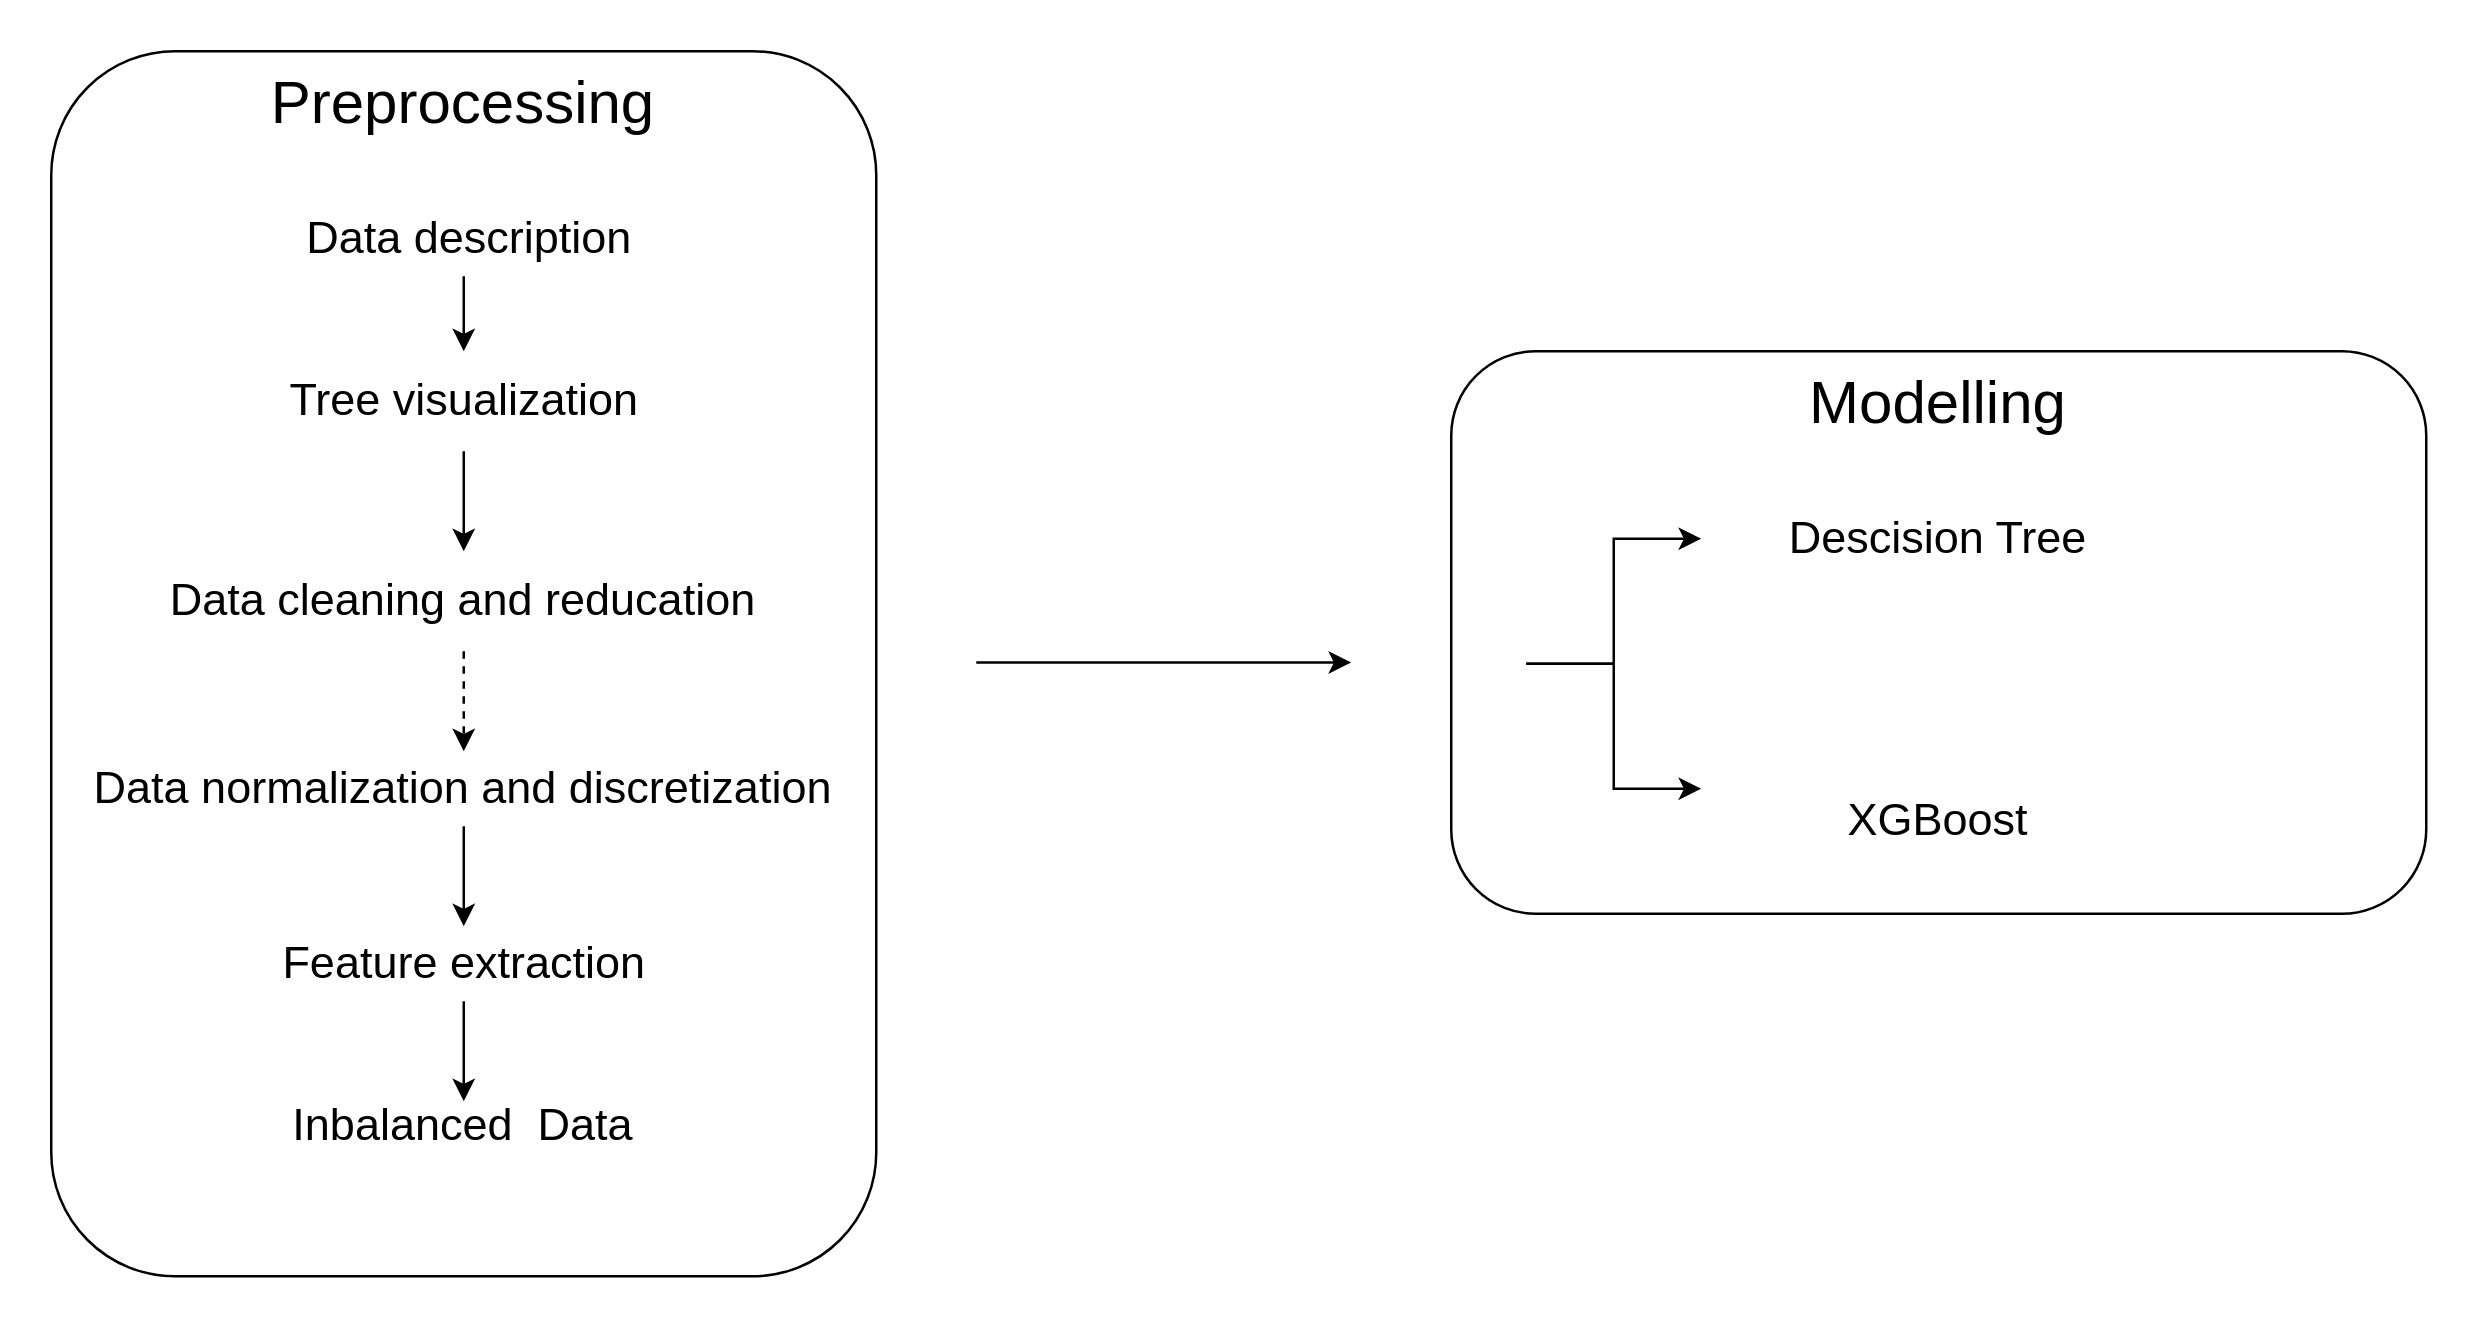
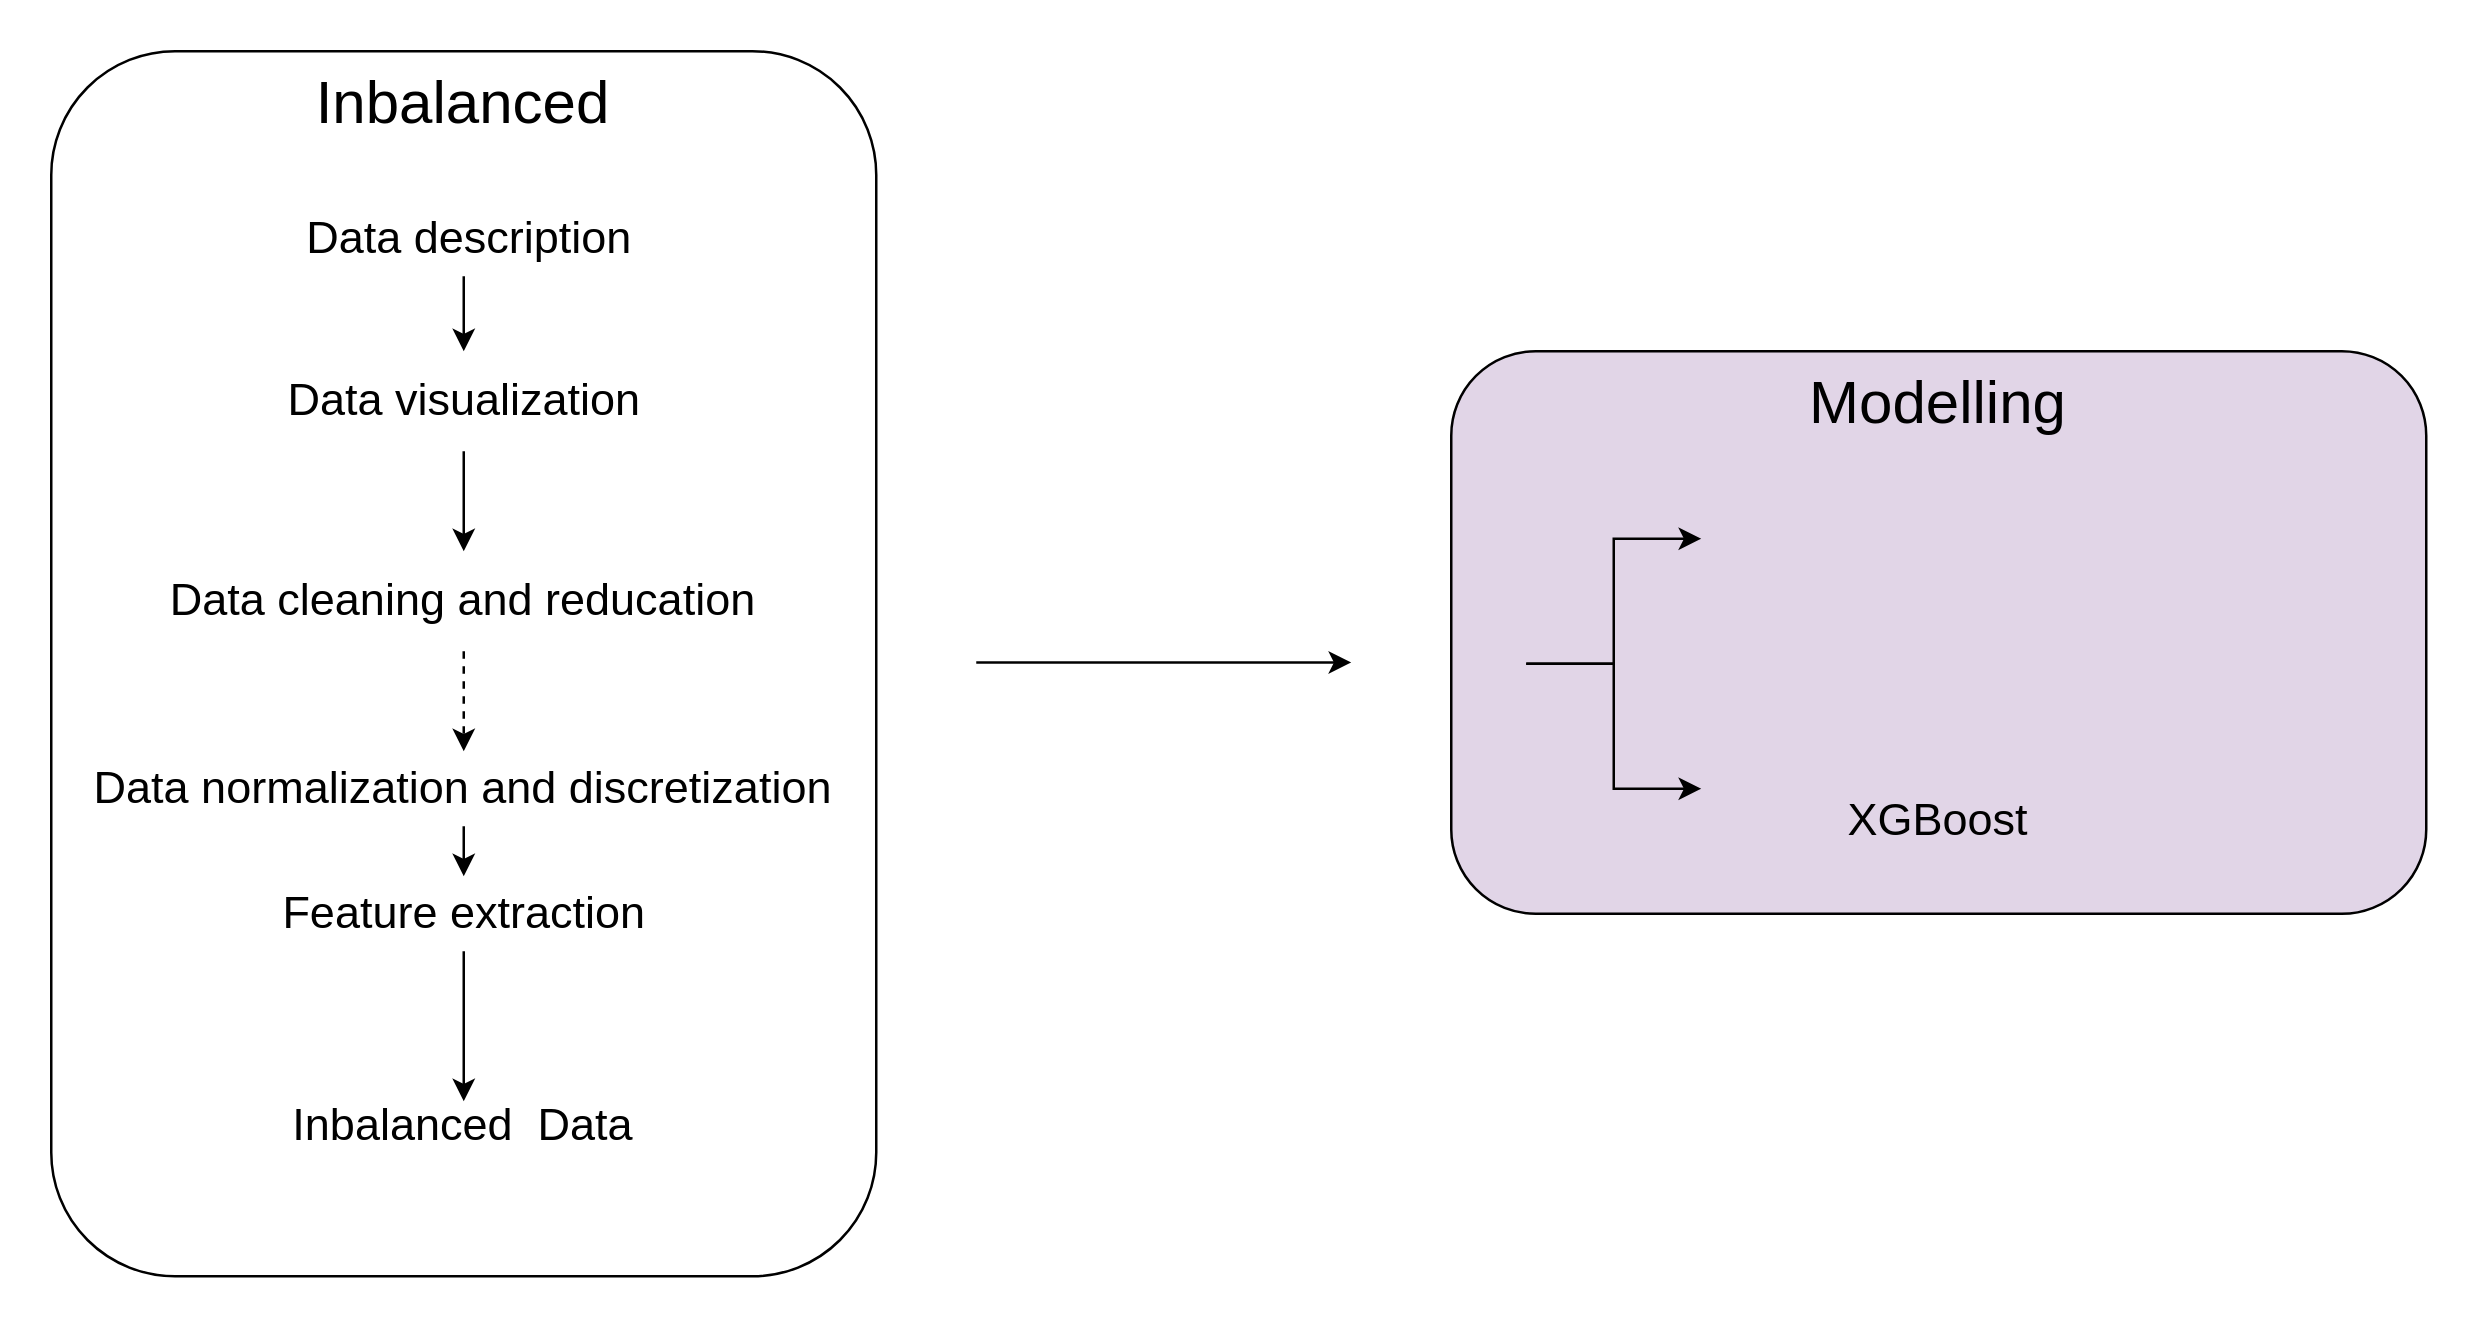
- <mxCell id="2" value="&lt;font style=&quot;font-size: 24px;&quot;&gt;Preprocessing&lt;/font&gt;" style="rounded=1;whiteSpace=wrap;html=1;verticalAlign=top;" vertex="1" parent="1"><mxGeometry x="20" y="20" width="330" height="490" as="geometry" /></mxCell>
+ <mxCell id="2" value="&lt;font style=&quot;font-size: 24px;&quot;&gt;Inbalanced&lt;/font&gt;" style="rounded=1;whiteSpace=wrap;html=1;verticalAlign=top;" vertex="1" parent="1"><mxGeometry x="20" y="20" width="330" height="490" as="geometry" /></mxCell>
- <mxCell id="4" value="&lt;font style=&quot;font-size: 18px;&quot;&gt;Tree visualization&lt;/font&gt;" style="text;html=1;strokeColor=none;fillColor=none;align=center;verticalAlign=middle;whiteSpace=wrap;rounded=0;" vertex="1" parent="1"><mxGeometry x="107.5" y="140" width="155" height="40" as="geometry" /></mxCell>
+ <mxCell id="4" value="&lt;font style=&quot;font-size: 18px;&quot;&gt;Data visualization&lt;/font&gt;" style="text;html=1;strokeColor=none;fillColor=none;align=center;verticalAlign=middle;whiteSpace=wrap;rounded=0;" vertex="1" parent="1"><mxGeometry x="107.5" y="140" width="155" height="40" as="geometry" /></mxCell>
- <mxCell id="16" value="&lt;font style=&quot;font-size: 18px;&quot;&gt;Descision Tree&lt;/font&gt;" style="text;html=1;strokeColor=none;fillColor=none;align=center;verticalAlign=middle;whiteSpace=wrap;rounded=0;" vertex="1" parent="1"><mxGeometry x="700" y="195" width="150" height="40" as="geometry" /></mxCell>
- <mxCell id="15" value="Modelling" style="rounded=1;whiteSpace=wrap;html=1;verticalAlign=top;fontSize=24;" vertex="1" parent="1"><mxGeometry x="580" y="140" width="390" height="225" as="geometry" /></mxCell>
+ <mxCell id="15" value="Modelling" style="rounded=1;whiteSpace=wrap;html=1;verticalAlign=top;fontSize=24;fillColor=#e1d5e7;" vertex="1" parent="1"><mxGeometry x="580" y="140" width="390" height="225" as="geometry" /></mxCell>
- <mxCell id="7" value="&lt;font style=&quot;font-size: 18px;&quot;&gt;Feature extraction&lt;/font&gt;" style="text;html=1;strokeColor=none;fillColor=none;align=center;verticalAlign=middle;whiteSpace=wrap;rounded=0;" vertex="1" parent="1"><mxGeometry x="102.5" y="370" width="165" height="30" as="geometry" /></mxCell>
+ <mxCell id="7" value="&lt;font style=&quot;font-size: 18px;&quot;&gt;Feature extraction&lt;/font&gt;" style="text;html=1;strokeColor=none;fillColor=none;align=center;verticalAlign=middle;whiteSpace=wrap;rounded=0;" vertex="1" parent="1"><mxGeometry x="102.5" y="350" width="165" height="30" as="geometry" /></mxCell>
